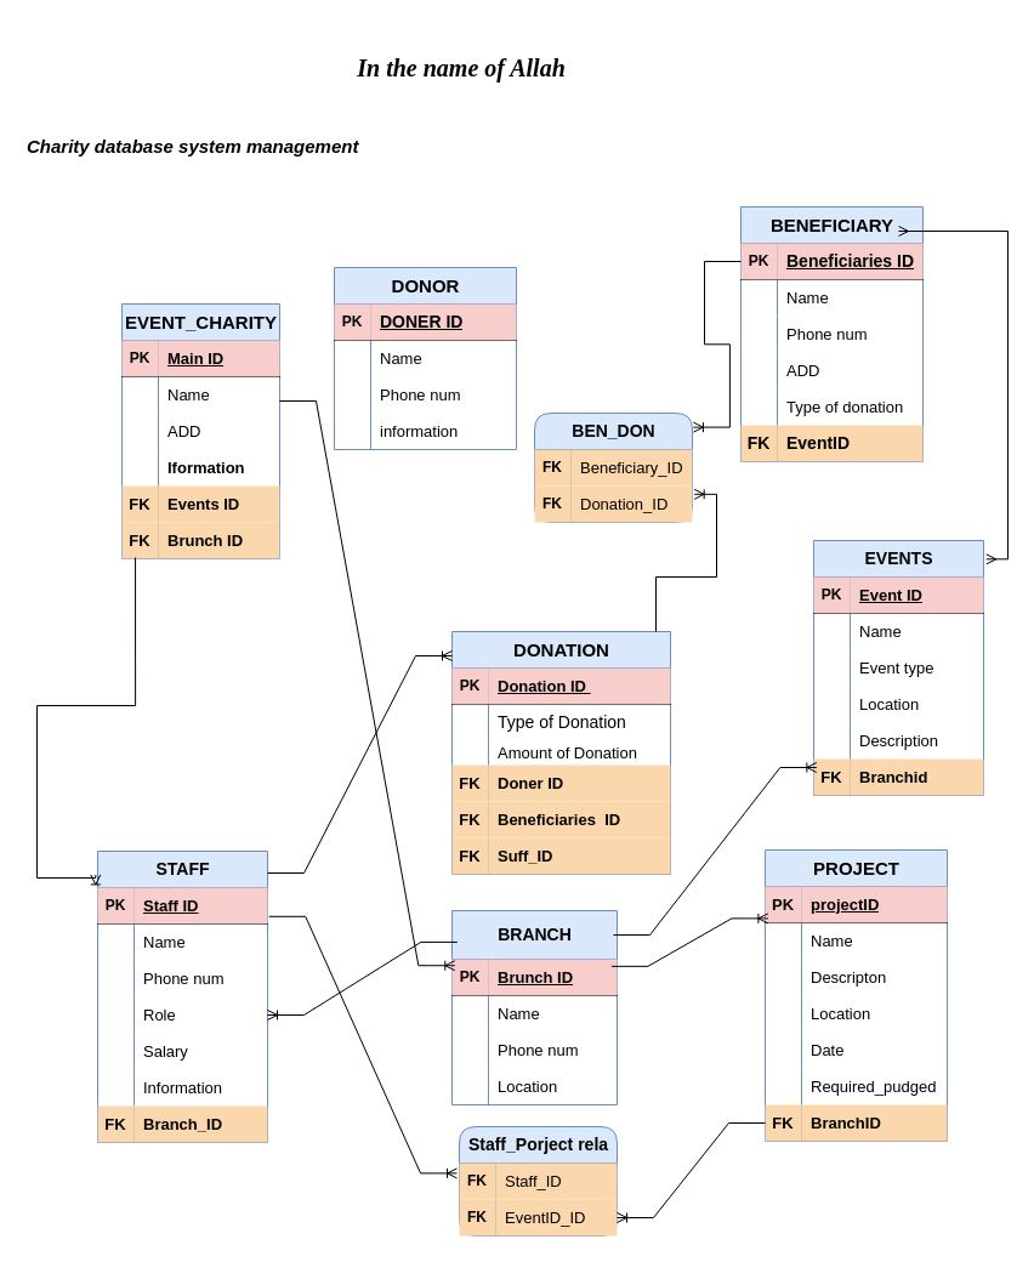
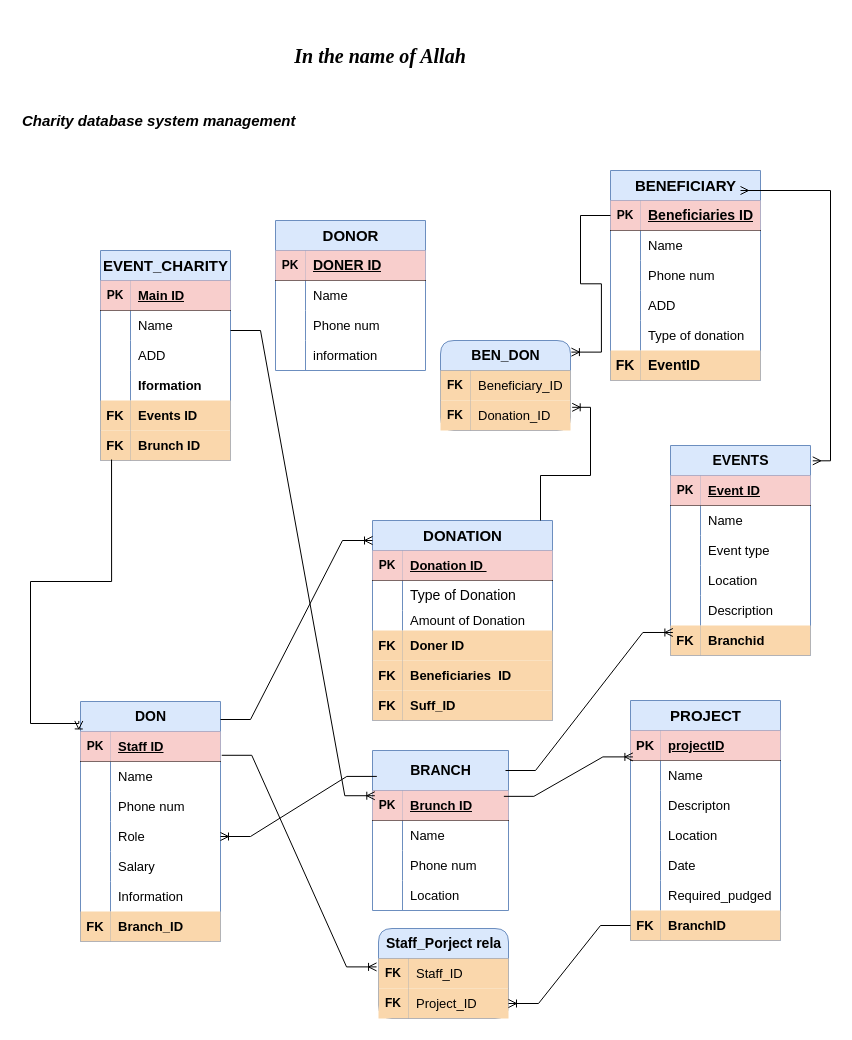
- <mxCell id="34" value="&lt;font style=&quot;font-size: 14px;&quot;&gt;STAFF&lt;/font&gt;" style="shape=table;startSize=30;container=1;collapsible=1;childLayout=tableLayout;fixedRows=1;rowLines=0;fontStyle=1;align=center;resizeLast=1;html=1;fillColor=#dae8fc;strokeColor=#6c8ebf;" parent="1" vertex="1"><mxGeometry x="80" y="701" width="140" height="240" as="geometry" /></mxCell>
+ <mxCell id="34" value="&lt;font style=&quot;font-size: 14px;&quot;&gt;DON&lt;/font&gt;" style="shape=table;startSize=30;container=1;collapsible=1;childLayout=tableLayout;fixedRows=1;rowLines=0;fontStyle=1;align=center;resizeLast=1;html=1;fillColor=#dae8fc;strokeColor=#6c8ebf;" parent="1" vertex="1"><mxGeometry x="80" y="701" width="140" height="240" as="geometry" /></mxCell>
- <mxCell id="165" value="&lt;font style=&quot;font-size: 13px;&quot;&gt;EventID_ID&lt;/font&gt;" style="shape=partialRectangle;connectable=0;fillColor=#fad7ac;top=0;left=0;bottom=0;right=0;align=left;spacingLeft=6;overflow=hidden;whiteSpace=wrap;html=1;strokeColor=#b46504;" vertex="1" parent="163"><mxGeometry x="30" width="100" height="30" as="geometry"><mxRectangle width="100" height="30" as="alternateBounds" /></mxGeometry></mxCell>
+ <mxCell id="165" value="&lt;font style=&quot;font-size: 13px;&quot;&gt;Project_ID&lt;/font&gt;" style="shape=partialRectangle;connectable=0;fillColor=#fad7ac;top=0;left=0;bottom=0;right=0;align=left;spacingLeft=6;overflow=hidden;whiteSpace=wrap;html=1;strokeColor=#b46504;" vertex="1" parent="163"><mxGeometry x="30" width="100" height="30" as="geometry"><mxRectangle width="100" height="30" as="alternateBounds" /></mxGeometry></mxCell>
